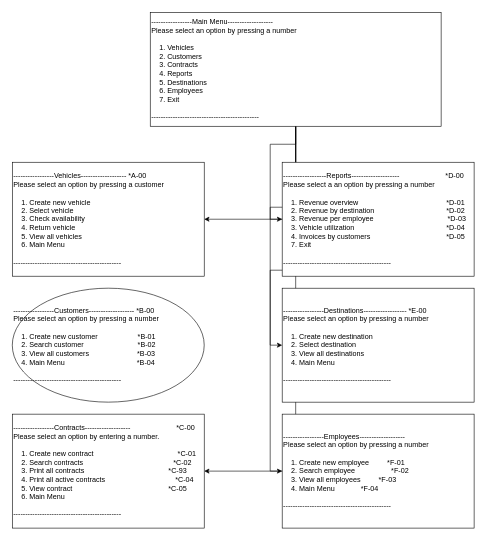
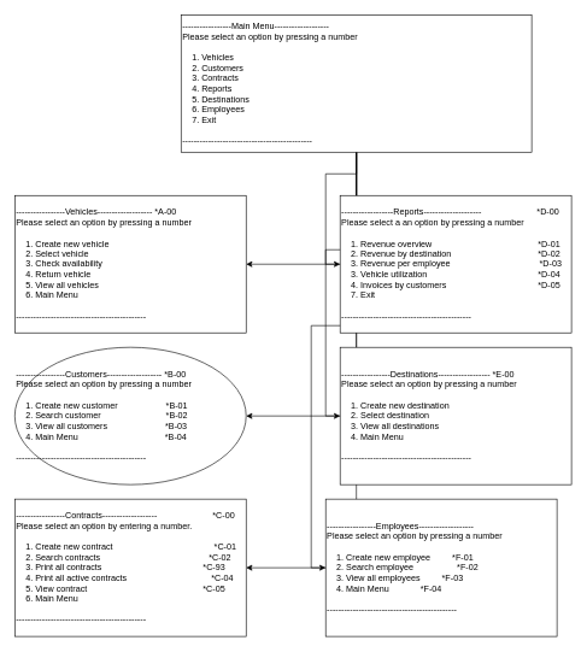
- <mxCell id="9" value="&lt;div&gt;-----------------Vehicles------------------- &lt;span&gt;&#09;&lt;/span&gt;*A-00&lt;/div&gt;&lt;div&gt;Please select an option by pressing a customer&lt;/div&gt;&lt;div&gt;&lt;br&gt;&lt;/div&gt;&lt;div&gt;&amp;nbsp; &amp;nbsp; 1. Create new vehicle&lt;/div&gt;&lt;div&gt;&amp;nbsp; &amp;nbsp; 2. Select vehicle&lt;/div&gt;&lt;div&gt;&amp;nbsp; &amp;nbsp; 3. Check availability&lt;/div&gt;&lt;div&gt;&amp;nbsp; &amp;nbsp; 4. Return vehicle&amp;nbsp;&amp;nbsp;&lt;/div&gt;&lt;div&gt;&amp;nbsp; &amp;nbsp; 5. View all vehicles&lt;/div&gt;&lt;div&gt;&amp;nbsp; &amp;nbsp; 6. Main Menu&lt;/div&gt;&lt;div&gt;&lt;br&gt;&lt;/div&gt;&lt;div&gt;---------------------------------------------&lt;/div&gt;" style="rounded=0;whiteSpace=wrap;html=1;align=left;" vertex="1" parent="1"><mxGeometry x="20" y="270" width="320" height="190" as="geometry" /></mxCell>
+ <mxCell id="9" value="&lt;div&gt;-----------------Vehicles------------------- &lt;span&gt;&#09;&lt;/span&gt;*A-00&lt;/div&gt;&lt;div&gt;Please select an option by pressing a number&lt;/div&gt;&lt;div&gt;&lt;br&gt;&lt;/div&gt;&lt;div&gt;&amp;nbsp; &amp;nbsp; 1. Create new vehicle&lt;/div&gt;&lt;div&gt;&amp;nbsp; &amp;nbsp; 2. Select vehicle&lt;/div&gt;&lt;div&gt;&amp;nbsp; &amp;nbsp; 3. Check availability&lt;/div&gt;&lt;div&gt;&amp;nbsp; &amp;nbsp; 4. Return vehicle&amp;nbsp;&amp;nbsp;&lt;/div&gt;&lt;div&gt;&amp;nbsp; &amp;nbsp; 5. View all vehicles&lt;/div&gt;&lt;div&gt;&amp;nbsp; &amp;nbsp; 6. Main Menu&lt;/div&gt;&lt;div&gt;&lt;br&gt;&lt;/div&gt;&lt;div&gt;---------------------------------------------&lt;/div&gt;" style="rounded=0;whiteSpace=wrap;html=1;align=left;" vertex="1" parent="1"><mxGeometry x="20" y="270" width="320" height="190" as="geometry" /></mxCell>
+ <mxCell id="3" style="edgeStyle=orthogonalEdgeStyle;rounded=0;orthogonalLoop=1;jettySize=auto;html=1;entryX=1;entryY=0.5;entryDx=0;entryDy=0;" edge="1" parent="1" source="8" target="10"><mxGeometry relative="1" as="geometry" /></mxCell>
- <mxCell id="12" value="&lt;div&gt;-----------------Employees-------------------&lt;/div&gt;&lt;div&gt;Please select an option by pressing a number&lt;/div&gt;&lt;div&gt;&lt;br&gt;&lt;/div&gt;&lt;div&gt;&amp;nbsp; &amp;nbsp; 1. Create new employee&lt;span&gt;&#09;&#09;&#09;&#09;&lt;/span&gt;&amp;nbsp; &amp;nbsp; &amp;nbsp; &amp;nbsp; *F-01&lt;/div&gt;&lt;div&gt;&amp;nbsp; &amp;nbsp; 2. Search employee&amp;nbsp; &amp;nbsp; &amp;nbsp; &amp;nbsp; &amp;nbsp; &amp;nbsp; &amp;nbsp; &amp;nbsp; &amp;nbsp;&lt;span&gt;&#09;&#09;&#09;&lt;/span&gt;*F-02&lt;/div&gt;&lt;div&gt;&amp;nbsp; &amp;nbsp; 3. View all employees&lt;span&gt;&#09;&#09;&#09;&#09;&lt;/span&gt;&amp;nbsp; &amp;nbsp; &amp;nbsp; &amp;nbsp; *F-03&lt;/div&gt;&lt;div&gt;&amp;nbsp; &amp;nbsp; 4. Main Menu&lt;span&gt;&#09;&#09;&#09;&#09;&#09;&lt;/span&gt;&amp;nbsp; &amp;nbsp; &amp;nbsp; &amp;nbsp; &amp;nbsp; &amp;nbsp; *F-04&lt;/div&gt;&lt;div&gt;&lt;br&gt;&lt;/div&gt;&lt;div&gt;---------------------------------------------&lt;/div&gt;" style="rounded=0;whiteSpace=wrap;html=1;align=left;" vertex="1" parent="1"><mxGeometry x="470" y="690" width="320" height="190" as="geometry" /></mxCell>
+ <mxCell id="12" value="&lt;div&gt;-----------------Employees-------------------&lt;/div&gt;&lt;div&gt;Please select an option by pressing a number&lt;/div&gt;&lt;div&gt;&lt;br&gt;&lt;/div&gt;&lt;div&gt;&amp;nbsp; &amp;nbsp; 1. Create new employee&lt;span&gt;&#09;&#09;&#09;&#09;&lt;/span&gt;&amp;nbsp; &amp;nbsp; &amp;nbsp; &amp;nbsp; *F-01&lt;/div&gt;&lt;div&gt;&amp;nbsp; &amp;nbsp; 2. Search employee&amp;nbsp; &amp;nbsp; &amp;nbsp; &amp;nbsp; &amp;nbsp; &amp;nbsp; &amp;nbsp; &amp;nbsp; &amp;nbsp;&lt;span&gt;&#09;&#09;&#09;&lt;/span&gt;*F-02&lt;/div&gt;&lt;div&gt;&amp;nbsp; &amp;nbsp; 3. View all employees&lt;span&gt;&#09;&#09;&#09;&#09;&lt;/span&gt;&amp;nbsp; &amp;nbsp; &amp;nbsp; &amp;nbsp; *F-03&lt;/div&gt;&lt;div&gt;&amp;nbsp; &amp;nbsp; 4. Main Menu&lt;span&gt;&#09;&#09;&#09;&#09;&#09;&lt;/span&gt;&amp;nbsp; &amp;nbsp; &amp;nbsp; &amp;nbsp; &amp;nbsp; &amp;nbsp; *F-04&lt;/div&gt;&lt;div&gt;&lt;br&gt;&lt;/div&gt;&lt;div&gt;---------------------------------------------&lt;/div&gt;" style="rounded=0;whiteSpace=wrap;html=1;align=left;" vertex="1" parent="1"><mxGeometry x="450" y="690" width="320" height="190" as="geometry" /></mxCell>
